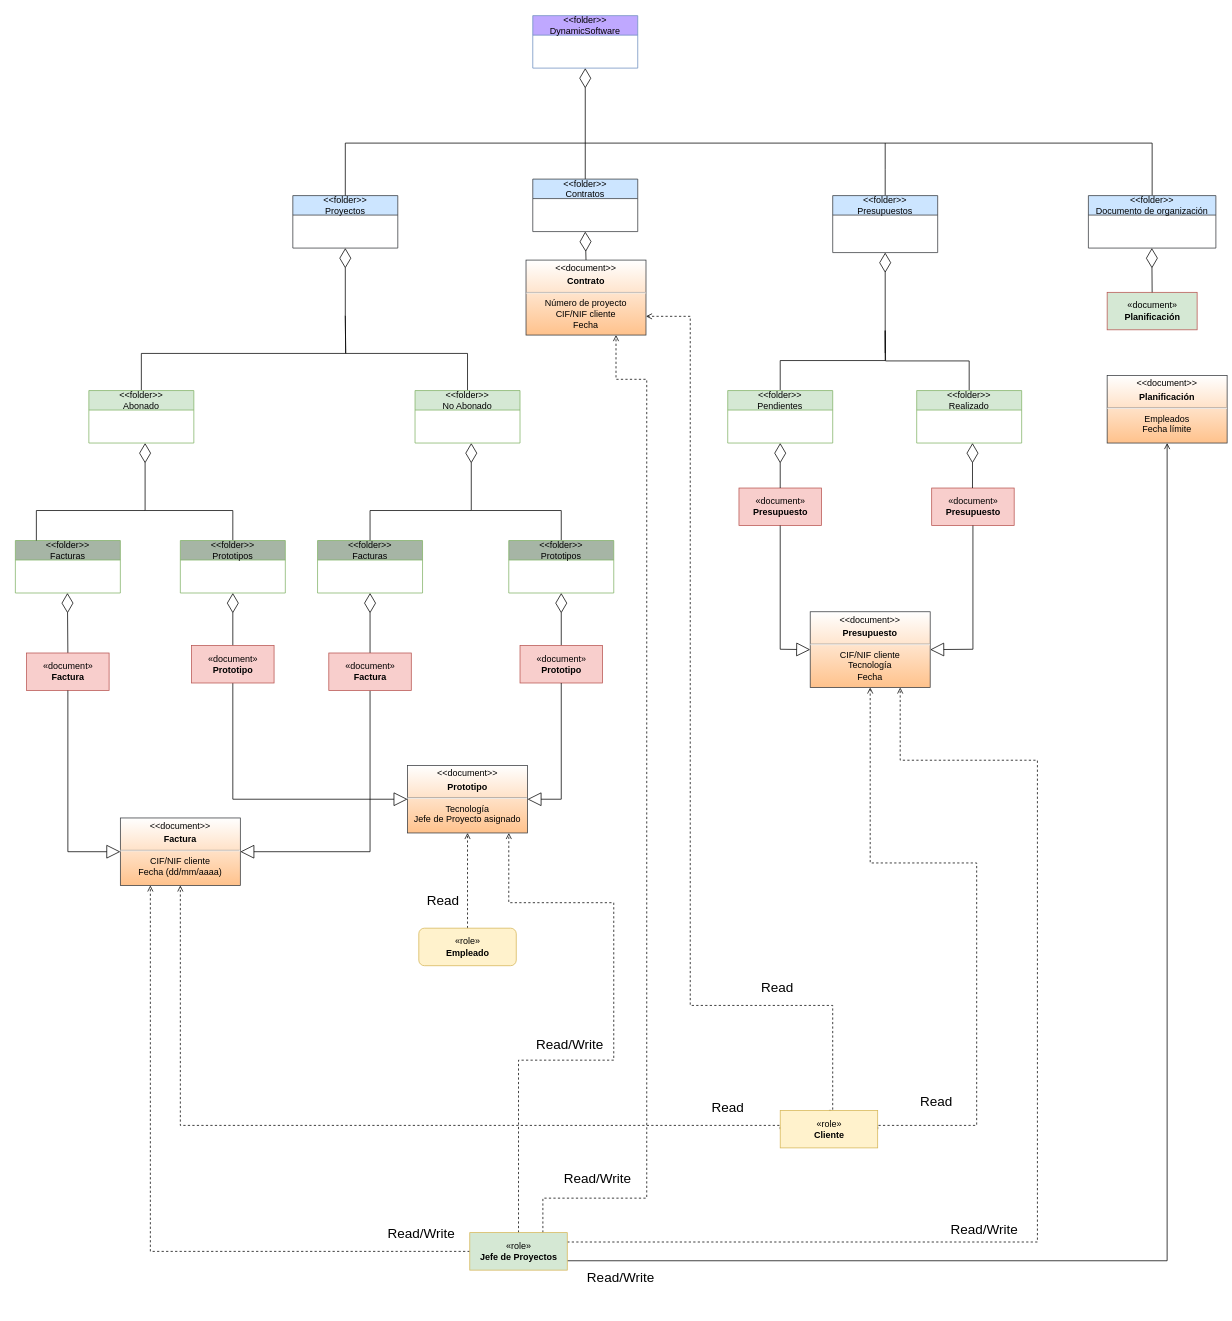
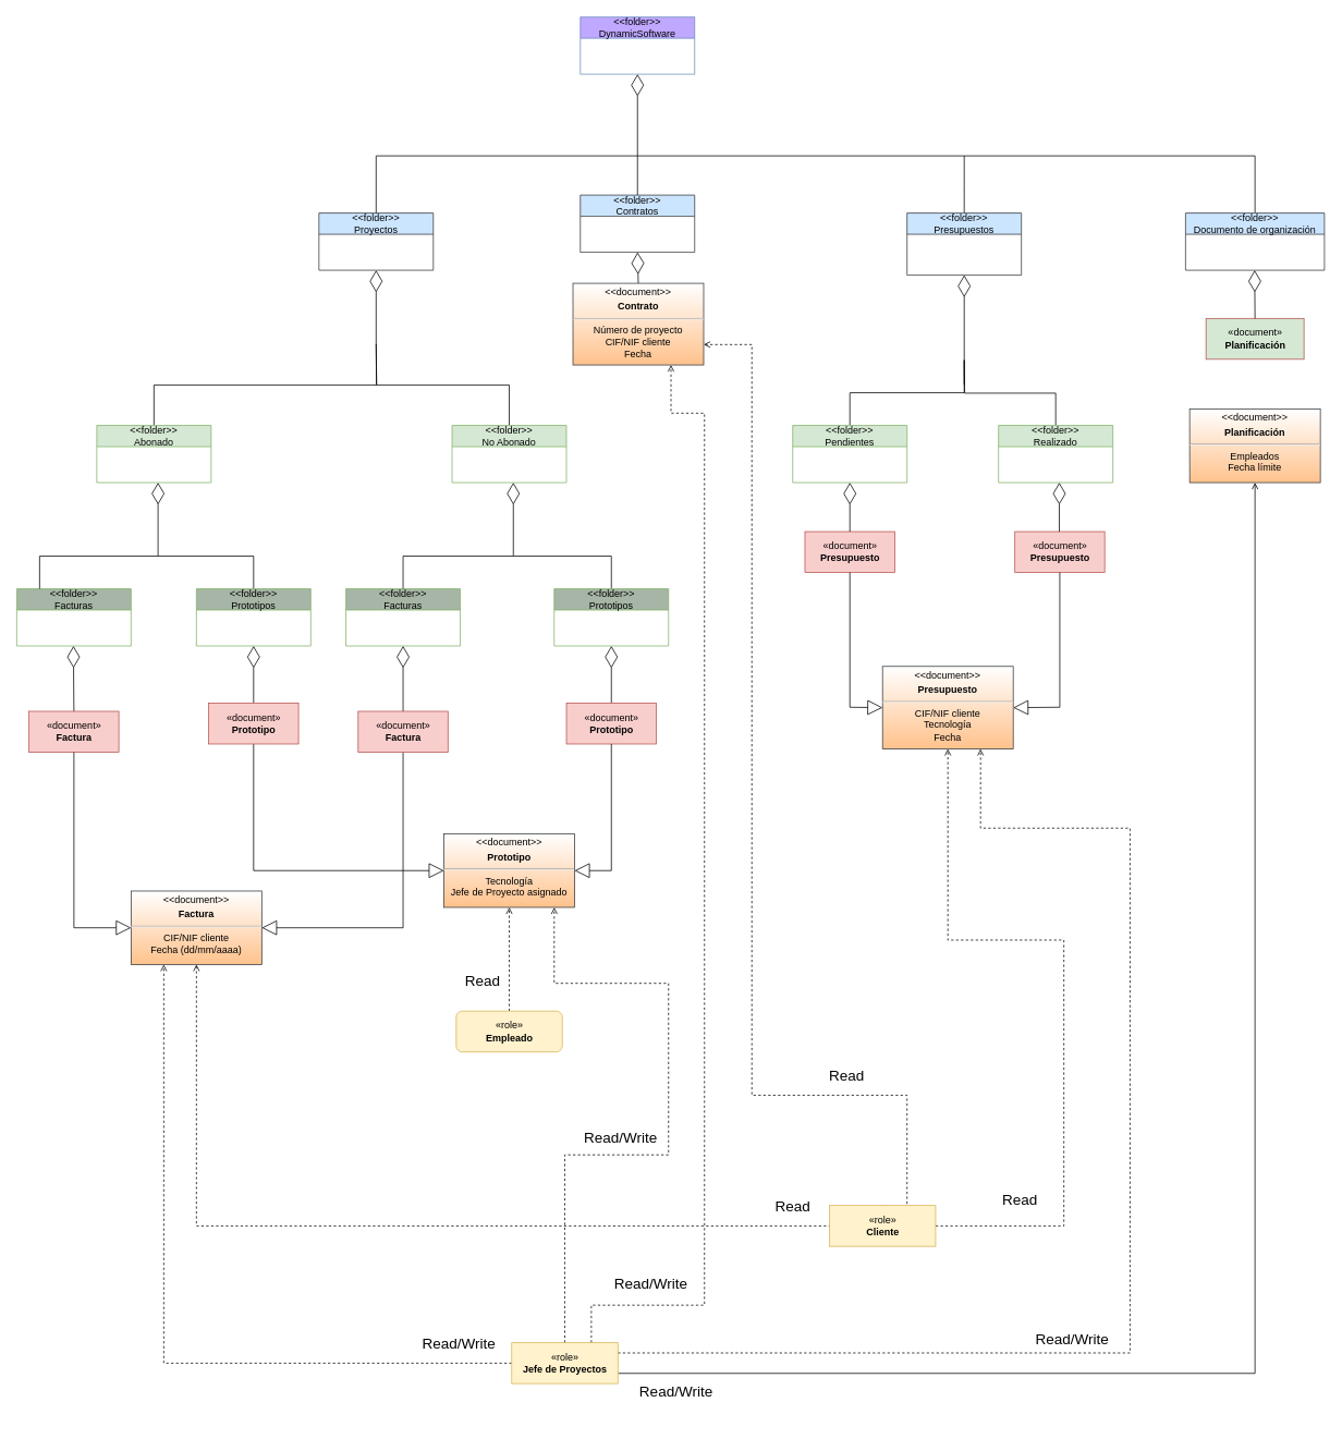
- <mxCell id="61" value="&lt;p style=&quot;margin: 4px 0px 0px ; text-align: center&quot;&gt;&amp;lt;&amp;lt;document&amp;gt;&amp;gt;&lt;/p&gt;&lt;p style=&quot;margin: 4px 0px 0px ; text-align: center&quot;&gt;&lt;b&gt;Planificación&lt;/b&gt;&lt;/p&gt;&lt;hr&gt;&lt;p style=&quot;margin: 0px ; margin-left: 8px&quot;&gt;&lt;/p&gt;&lt;div style=&quot;text-align: center&quot;&gt;&lt;span&gt;Empleados&lt;/span&gt;&lt;/div&gt;&lt;div style=&quot;text-align: center&quot;&gt;&lt;span&gt;Fecha límite&lt;/span&gt;&lt;/div&gt;&lt;p&gt;&lt;/p&gt;" style="verticalAlign=top;align=left;overflow=fill;fontSize=12;fontFamily=Helvetica;html=1;fillColor=#FFC28C;strokeColor=#36393d;gradientDirection=north;gradientColor=#ffffff;" parent="1" vertex="1"><mxGeometry x="1476" y="500" width="160" height="90" as="geometry" /></mxCell>
+ <mxCell id="61" value="&lt;p style=&quot;margin: 4px 0px 0px ; text-align: center&quot;&gt;&amp;lt;&amp;lt;document&amp;gt;&amp;gt;&lt;/p&gt;&lt;p style=&quot;margin: 4px 0px 0px ; text-align: center&quot;&gt;&lt;b&gt;Planificación&lt;/b&gt;&lt;/p&gt;&lt;hr&gt;&lt;p style=&quot;margin: 0px ; margin-left: 8px&quot;&gt;&lt;/p&gt;&lt;div style=&quot;text-align: center&quot;&gt;&lt;span&gt;Empleados&lt;/span&gt;&lt;/div&gt;&lt;div style=&quot;text-align: center&quot;&gt;&lt;span&gt;Fecha límite&lt;/span&gt;&lt;/div&gt;&lt;p&gt;&lt;/p&gt;" style="verticalAlign=top;align=left;overflow=fill;fontSize=12;fontFamily=Helvetica;html=1;fillColor=#FFC28C;strokeColor=#36393d;gradientDirection=north;gradientColor=#ffffff;" parent="1" vertex="1"><mxGeometry x="1456" y="500" width="160" height="90" as="geometry" /></mxCell>
- <mxCell id="65" value="«role»&lt;br&gt;&lt;b&gt;Cliente&lt;/b&gt;" style="html=1;fillColor=#fff2cc;strokeColor=#d6b656;" parent="1" vertex="1"><mxGeometry x="1040" y="1480" width="130" height="50" as="geometry" /></mxCell>
+ <mxCell id="65" value="«role»&lt;br&gt;&lt;b&gt;Cliente&lt;/b&gt;" style="html=1;fillColor=#fff2cc;strokeColor=#d6b656;" parent="1" vertex="1"><mxGeometry x="1015" y="1475" width="130" height="50" as="geometry" /></mxCell>
- <mxCell id="55" value="«role»&lt;br&gt;&lt;b&gt;Jefe de Proyectos&lt;/b&gt;" style="html=1;fillColor=#d5e8d4;strokeColor=#d6b656;" parent="1" vertex="1"><mxGeometry x="626" y="1643" width="130" height="50" as="geometry" /></mxCell>
+ <mxCell id="55" value="«role»&lt;br&gt;&lt;b&gt;Jefe de Proyectos&lt;/b&gt;" style="html=1;fillColor=#fff2cc;strokeColor=#d6b656;" parent="1" vertex="1"><mxGeometry x="626" y="1643" width="130" height="50" as="geometry" /></mxCell>
